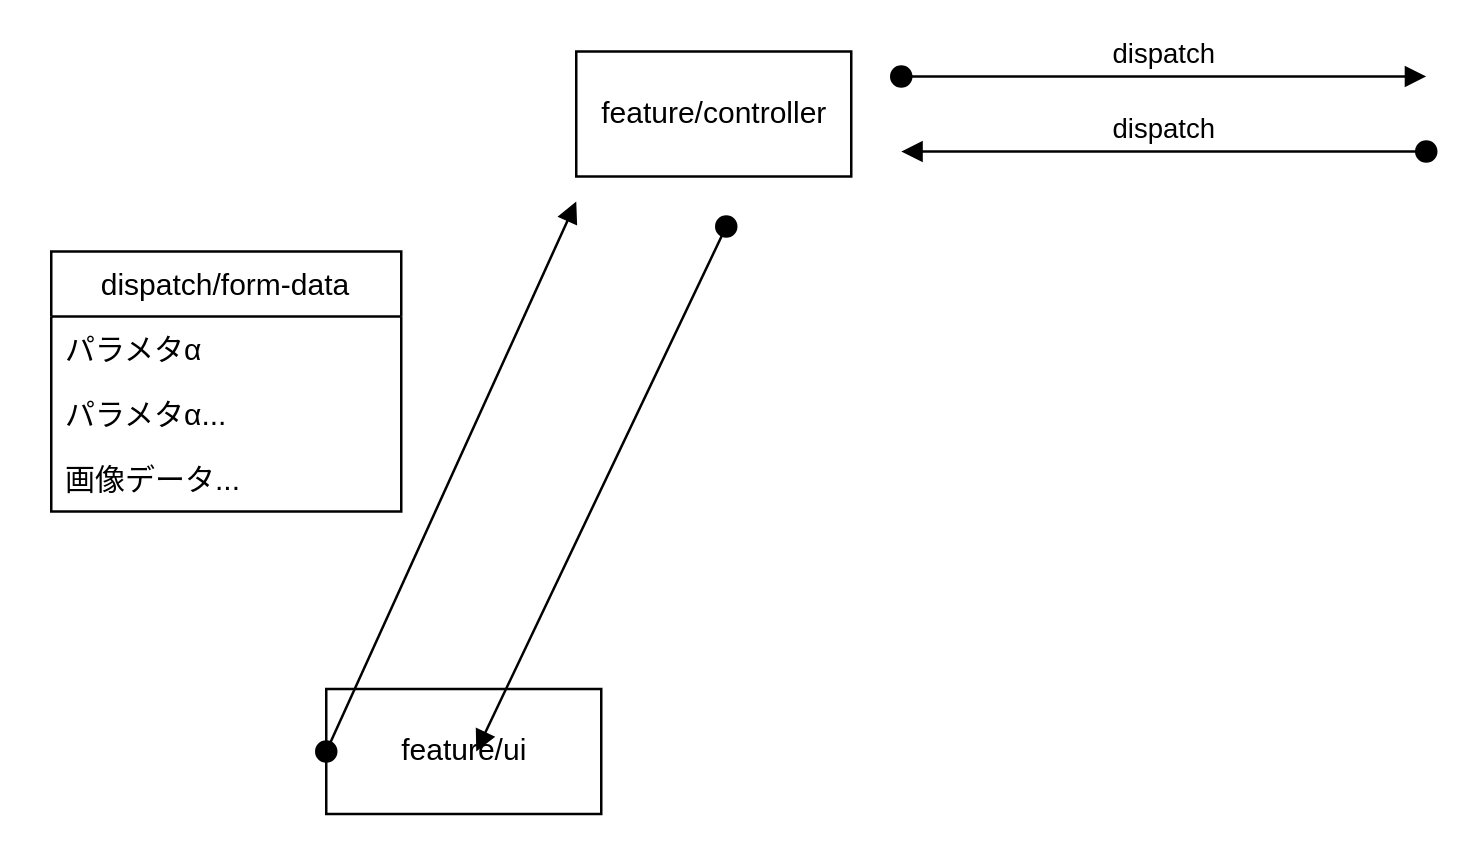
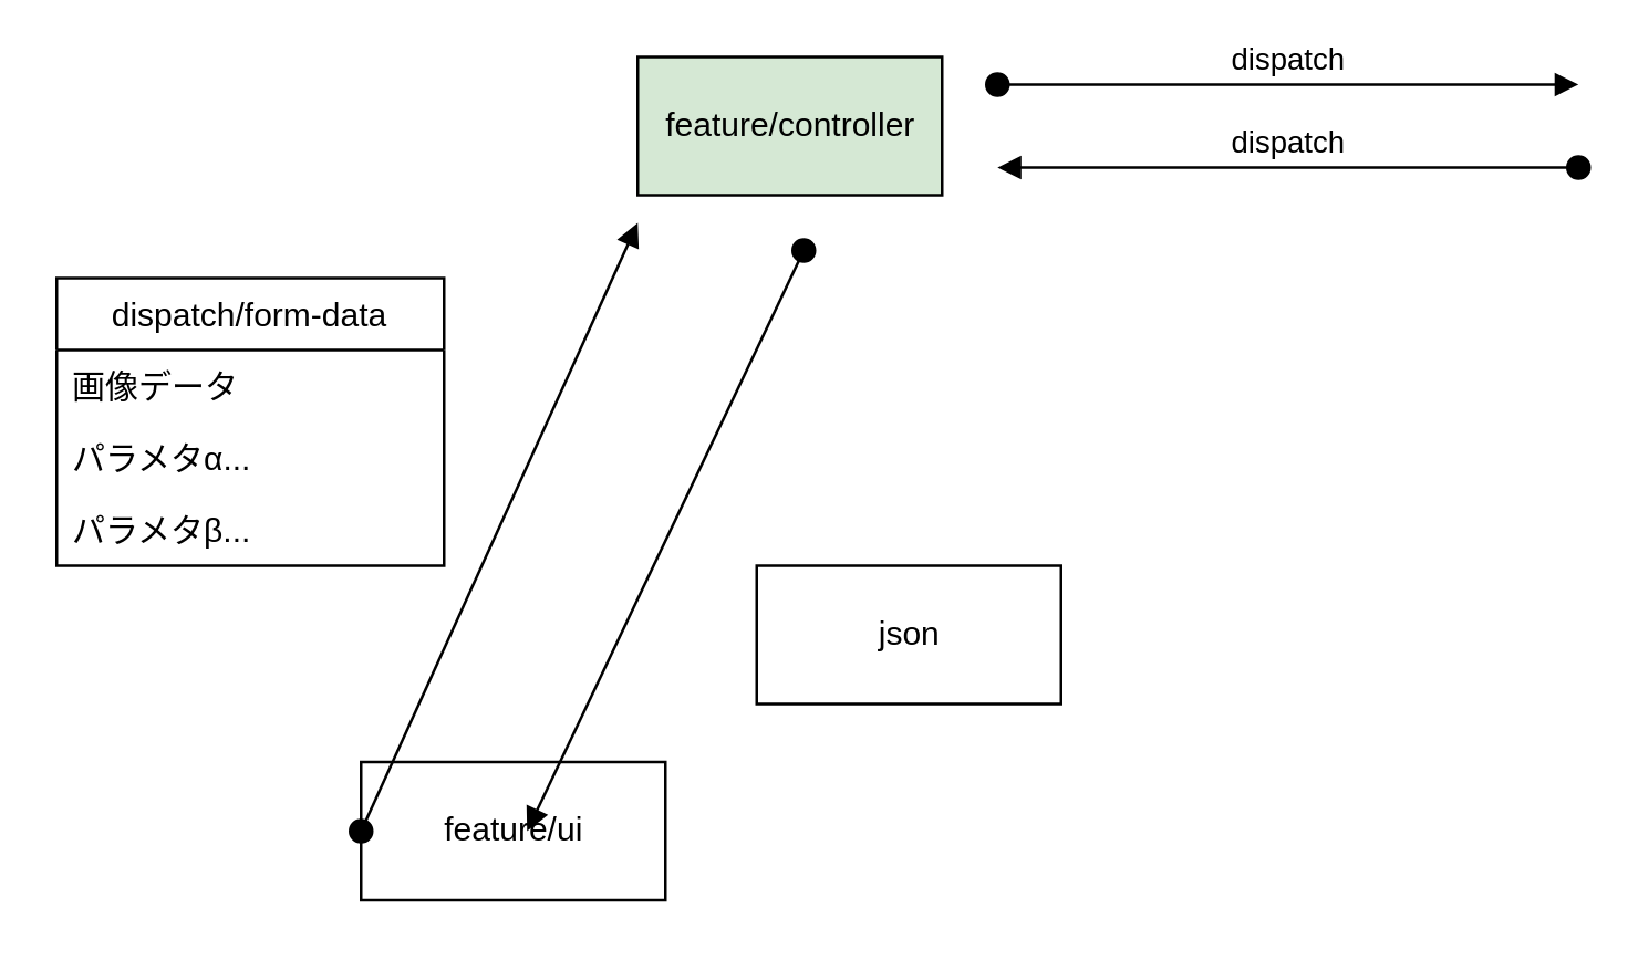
- <mxCell id="3" value="feature/controller" style="html=1;" vertex="1" parent="1"><mxGeometry x="230" y="20" width="110" height="50" as="geometry" /></mxCell>
+ <mxCell id="3" value="feature/controller" style="html=1;fillColor=#d5e8d4;" vertex="1" parent="1"><mxGeometry x="230" y="20" width="110" height="50" as="geometry" /></mxCell>
- <mxCell id="9" value="パラメタα" style="text;strokeColor=none;fillColor=none;align=left;verticalAlign=top;spacingLeft=4;spacingRight=4;overflow=hidden;rotatable=0;points=[[0,0.5],[1,0.5]];portConstraint=eastwest;" vertex="1" parent="8"><mxGeometry y="26" width="140" height="26" as="geometry" /></mxCell>
+ <mxCell id="9" value="画像データ" style="text;strokeColor=none;fillColor=none;align=left;verticalAlign=top;spacingLeft=4;spacingRight=4;overflow=hidden;rotatable=0;points=[[0,0.5],[1,0.5]];portConstraint=eastwest;" vertex="1" parent="8"><mxGeometry y="26" width="140" height="26" as="geometry" /></mxCell>
- <mxCell id="11" value="画像データ..." style="text;strokeColor=none;fillColor=none;align=left;verticalAlign=top;spacingLeft=4;spacingRight=4;overflow=hidden;rotatable=0;points=[[0,0.5],[1,0.5]];portConstraint=eastwest;" vertex="1" parent="8"><mxGeometry y="78" width="140" height="26" as="geometry" /></mxCell>
+ <mxCell id="11" value="パラメタβ..." style="text;strokeColor=none;fillColor=none;align=left;verticalAlign=top;spacingLeft=4;spacingRight=4;overflow=hidden;rotatable=0;points=[[0,0.5],[1,0.5]];portConstraint=eastwest;" vertex="1" parent="8"><mxGeometry y="78" width="140" height="26" as="geometry" /></mxCell>
+ <mxCell id="12" value="json" style="html=1;" vertex="1" parent="1"><mxGeometry x="273" y="204" width="110" height="50" as="geometry" /></mxCell>
